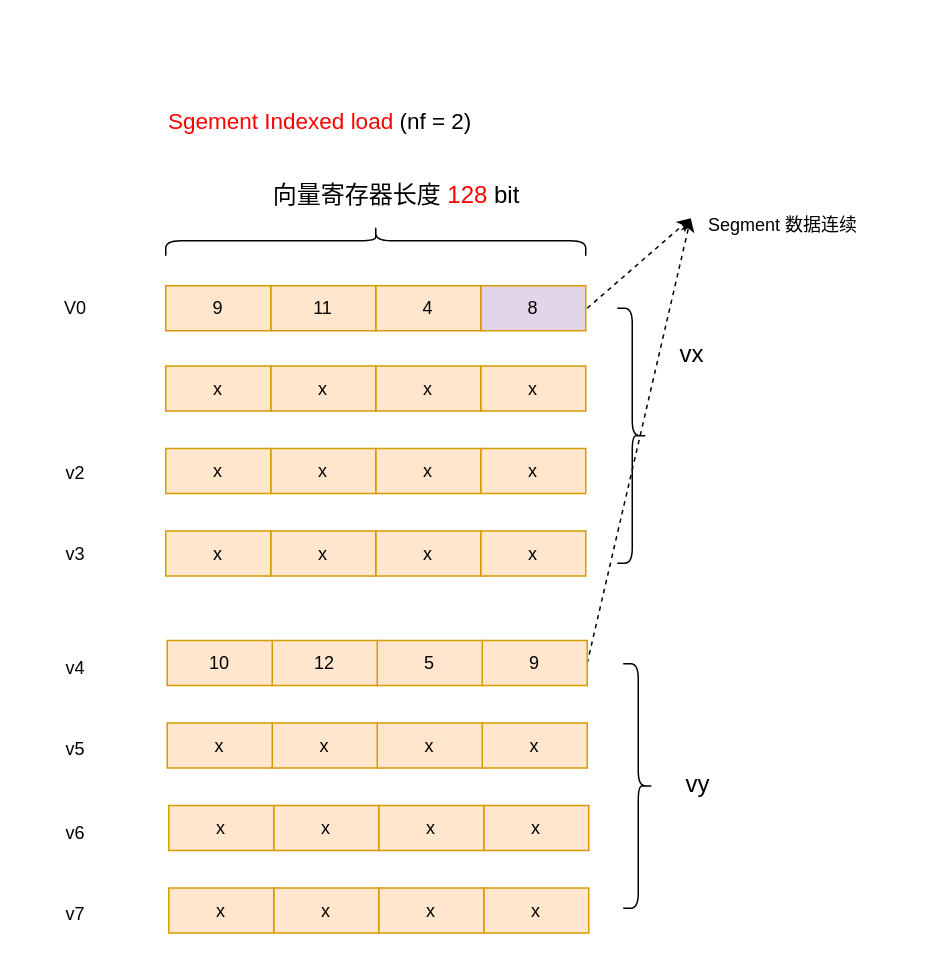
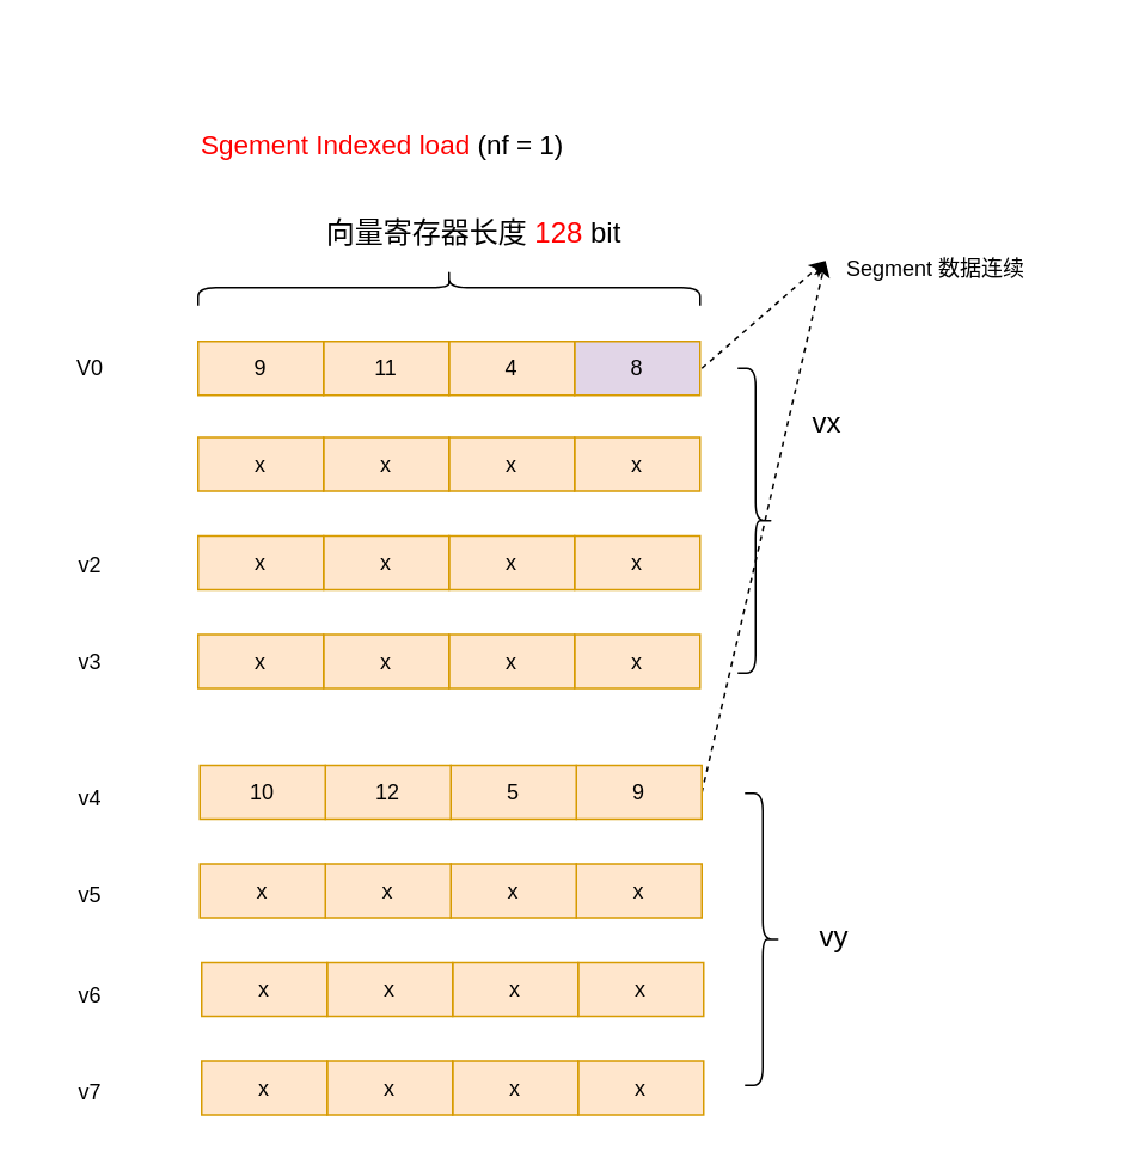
- <mxCell id="30" value="&lt;font style=&quot;font-size: 15px;&quot;&gt;&lt;font style=&quot;font-size: 15px;&quot;&gt;&lt;font style=&quot;font-size: 15px;&quot; color=&quot;#ff0000&quot;&gt;Sgement Indexed load&amp;nbsp;&lt;/font&gt;(nf = 2&lt;/font&gt;&lt;font style=&quot;font-size: 15px;&quot;&gt;)&lt;/font&gt;&lt;/font&gt;" style="text;strokeColor=none;align=left;fillColor=none;html=1;verticalAlign=middle;whiteSpace=wrap;rounded=0;" parent="1" vertex="1"><mxGeometry x="110" y="65" width="290" height="30" as="geometry" /></mxCell>
+ <mxCell id="30" value="&lt;font style=&quot;font-size: 15px;&quot;&gt;&lt;font style=&quot;font-size: 15px;&quot;&gt;&lt;font style=&quot;font-size: 15px;&quot; color=&quot;#ff0000&quot;&gt;Sgement Indexed load&amp;nbsp;&lt;/font&gt;(nf = 1&lt;/font&gt;&lt;font style=&quot;font-size: 15px;&quot;&gt;)&lt;/font&gt;&lt;/font&gt;" style="text;strokeColor=none;align=left;fillColor=none;html=1;verticalAlign=middle;whiteSpace=wrap;rounded=0;" parent="1" vertex="1"><mxGeometry x="110" y="65" width="290" height="30" as="geometry" /></mxCell>
